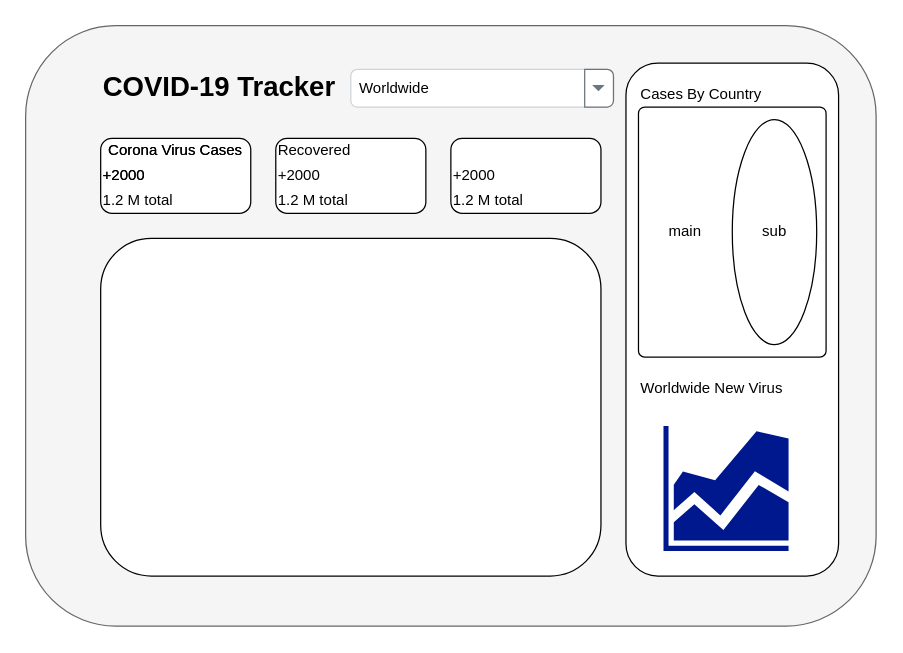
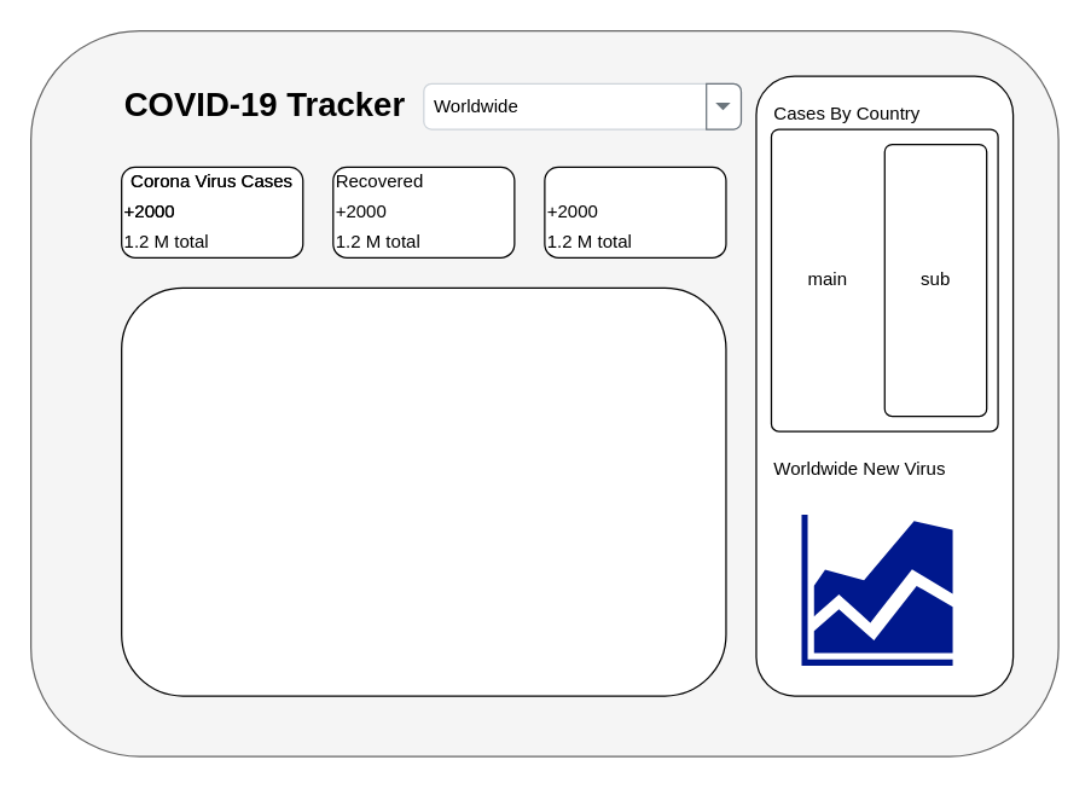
- <mxCell id="29" value="sub" style="ellipse;absoluteArcSize=1;html=1;arcSize=10;whiteSpace=wrap;points=[];strokeColor=inherit;fillColor=inherit;" vertex="1" parent="27"><mxGeometry x="75" y="10" width="67.5" height="180" as="geometry" /></mxCell>
+ <mxCell id="29" value="sub" style="rounded=1;absoluteArcSize=1;html=1;arcSize=10;whiteSpace=wrap;points=[];strokeColor=inherit;fillColor=inherit;" vertex="1" parent="27"><mxGeometry x="75" y="10" width="67.5" height="180" as="geometry" /></mxCell>
